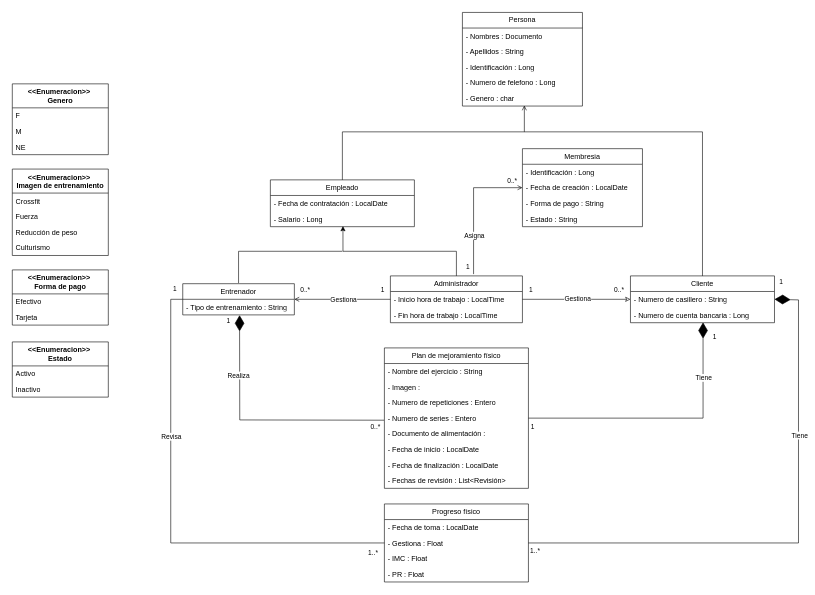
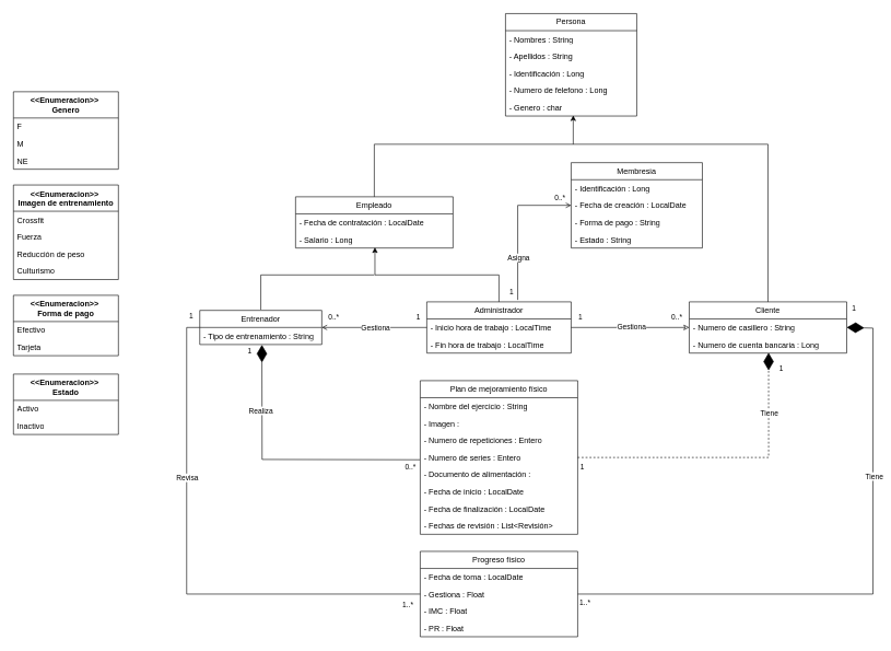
- <mxCell id="3" value="- Nombres : Documento" style="text;strokeColor=none;fillColor=none;align=left;verticalAlign=top;spacingLeft=4;spacingRight=4;overflow=hidden;rotatable=0;points=[[0,0.5],[1,0.5]];portConstraint=eastwest;whiteSpace=wrap;html=1;" vertex="1" parent="2"><mxGeometry y="26" width="200" height="26" as="geometry" /></mxCell>
+ <mxCell id="3" value="- Nombres : String" style="text;strokeColor=none;fillColor=none;align=left;verticalAlign=top;spacingLeft=4;spacingRight=4;overflow=hidden;rotatable=0;points=[[0,0.5],[1,0.5]];portConstraint=eastwest;whiteSpace=wrap;html=1;" vertex="1" parent="2"><mxGeometry y="26" width="200" height="26" as="geometry" /></mxCell>
- <mxCell id="71" style="edgeStyle=orthogonalEdgeStyle;rounded=0;orthogonalLoop=1;jettySize=auto;html=1;entryX=0.516;entryY=0.962;entryDx=0;entryDy=0;entryPerimeter=0;endArrow=open;" edge="1" parent="1" source="8" target="7"><mxGeometry relative="1" as="geometry"><Array as="points"><mxPoint x="570" y="219" /><mxPoint x="873" y="219" /></Array></mxGeometry></mxCell>
+ <mxCell id="71" style="edgeStyle=orthogonalEdgeStyle;rounded=0;orthogonalLoop=1;jettySize=auto;html=1;entryX=0.516;entryY=0.962;entryDx=0;entryDy=0;entryPerimeter=0;" edge="1" parent="1" source="8" target="7"><mxGeometry relative="1" as="geometry"><Array as="points"><mxPoint x="570" y="219" /><mxPoint x="873" y="219" /></Array></mxGeometry></mxCell>
- <mxCell id="66" value="" style="endArrow=diamondThin;endFill=1;endSize=24;html=1;rounded=0;entryX=0.504;entryY=0.982;entryDx=0;entryDy=0;entryPerimeter=0;exitX=1;exitY=0.5;exitDx=0;exitDy=0;" edge="1" parent="1" source="38" target="28"><mxGeometry width="160" relative="1" as="geometry"><mxPoint x="1000" y="579" as="sourcePoint" /><mxPoint x="1160" y="579" as="targetPoint" /><Array as="points"><mxPoint x="1171" y="696" /></Array></mxGeometry></mxCell>
+ <mxCell id="66" value="" style="endArrow=diamondThin;endFill=1;endSize=24;html=1;rounded=0;entryX=0.504;entryY=0.982;entryDx=0;entryDy=0;entryPerimeter=0;exitX=1;exitY=0.5;exitDx=0;exitDy=0;dashed=1;" edge="1" parent="1" source="38" target="28"><mxGeometry width="160" relative="1" as="geometry"><mxPoint x="1000" y="579" as="sourcePoint" /><mxPoint x="1160" y="579" as="targetPoint" /><Array as="points"><mxPoint x="1171" y="696" /></Array></mxGeometry></mxCell>
